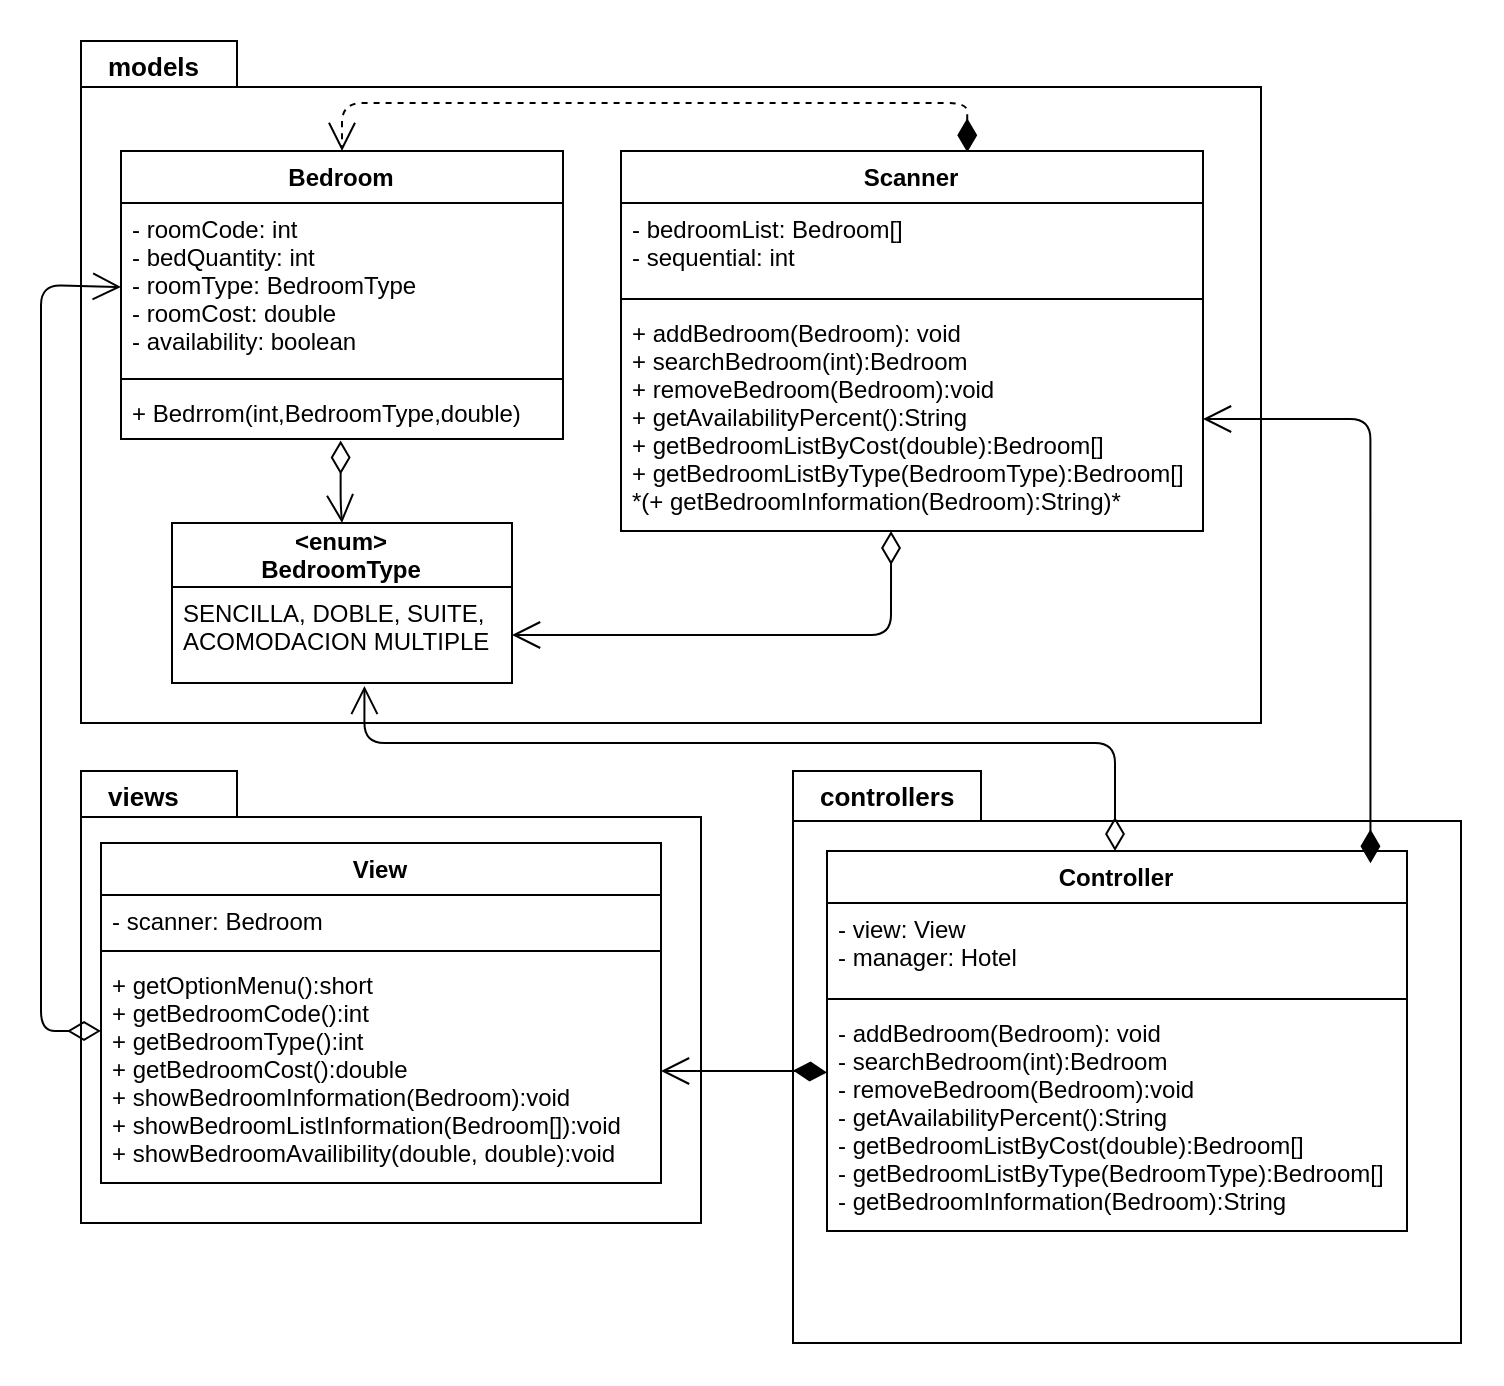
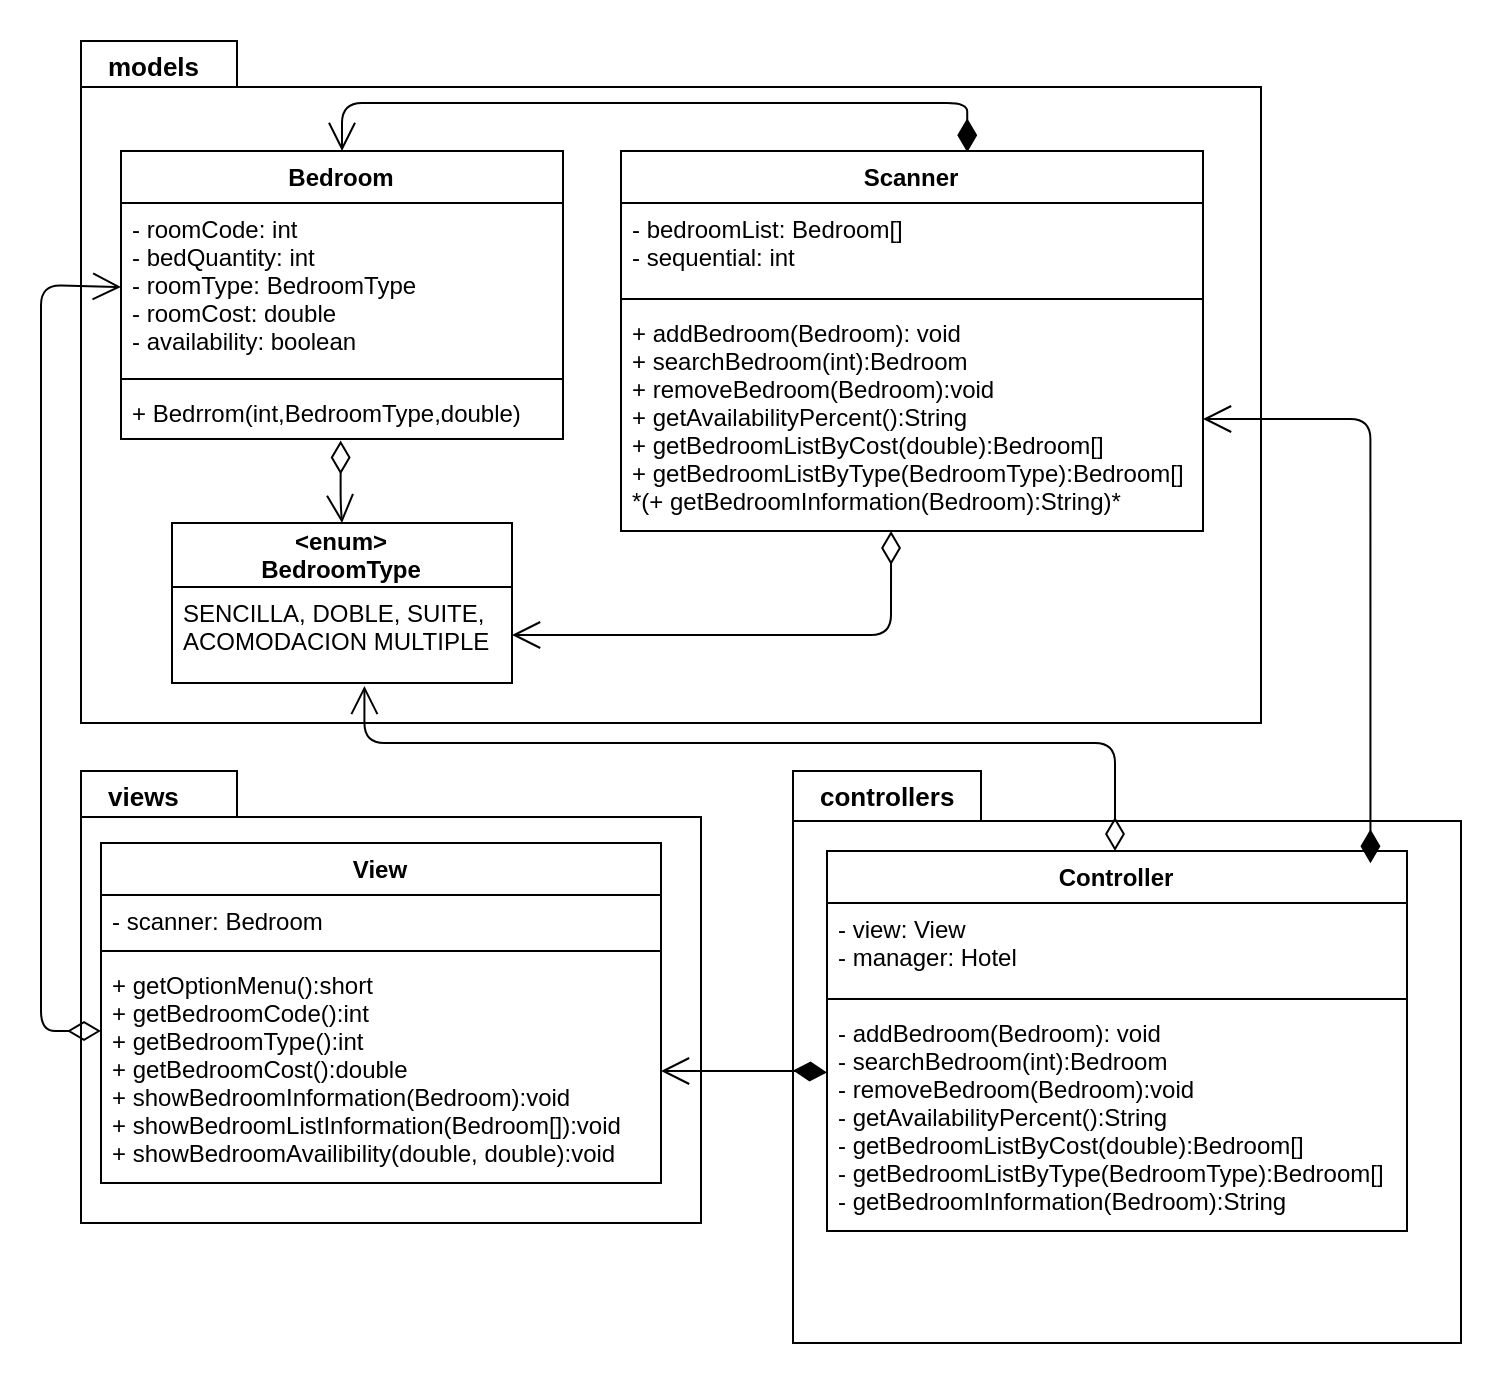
- <mxCell id="25" value="" style="endArrow=open;html=1;endSize=12;startArrow=diamondThin;startSize=14;startFill=1;edgeStyle=orthogonalEdgeStyle;align=left;verticalAlign=bottom;exitX=0.595;exitY=0.003;exitDx=0;exitDy=0;exitPerimeter=0;entryX=0.5;entryY=0;entryDx=0;entryDy=0;dashed=1;" edge="1" parent="1" source="3" target="7"><mxGeometry x="-1" y="3" relative="1" as="geometry"><mxPoint x="253" y="61" as="sourcePoint" /><mxPoint x="413" y="61" as="targetPoint" /><Array as="points"><mxPoint x="483" y="51" /><mxPoint x="171" y="51" /></Array></mxGeometry></mxCell>
+ <mxCell id="25" value="" style="endArrow=open;html=1;endSize=12;startArrow=diamondThin;startSize=14;startFill=1;edgeStyle=orthogonalEdgeStyle;align=left;verticalAlign=bottom;exitX=0.595;exitY=0.003;exitDx=0;exitDy=0;exitPerimeter=0;entryX=0.5;entryY=0;entryDx=0;entryDy=0;" edge="1" parent="1" source="3" target="7"><mxGeometry x="-1" y="3" relative="1" as="geometry"><mxPoint x="253" y="61" as="sourcePoint" /><mxPoint x="413" y="61" as="targetPoint" /><Array as="points"><mxPoint x="483" y="51" /><mxPoint x="171" y="51" /></Array></mxGeometry></mxCell>
